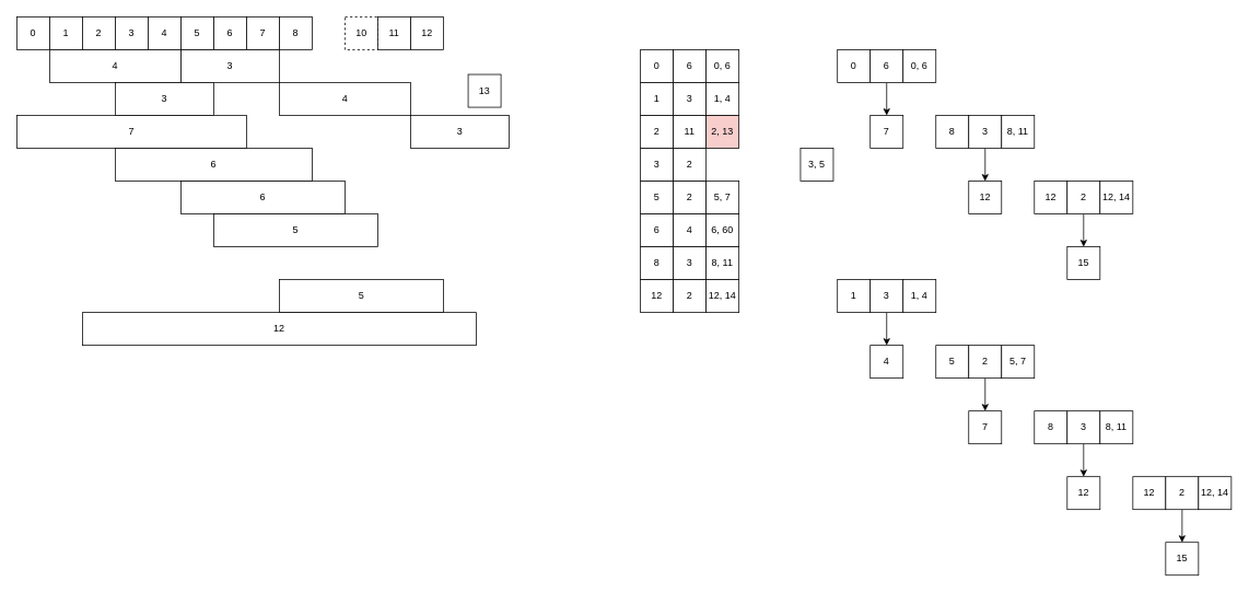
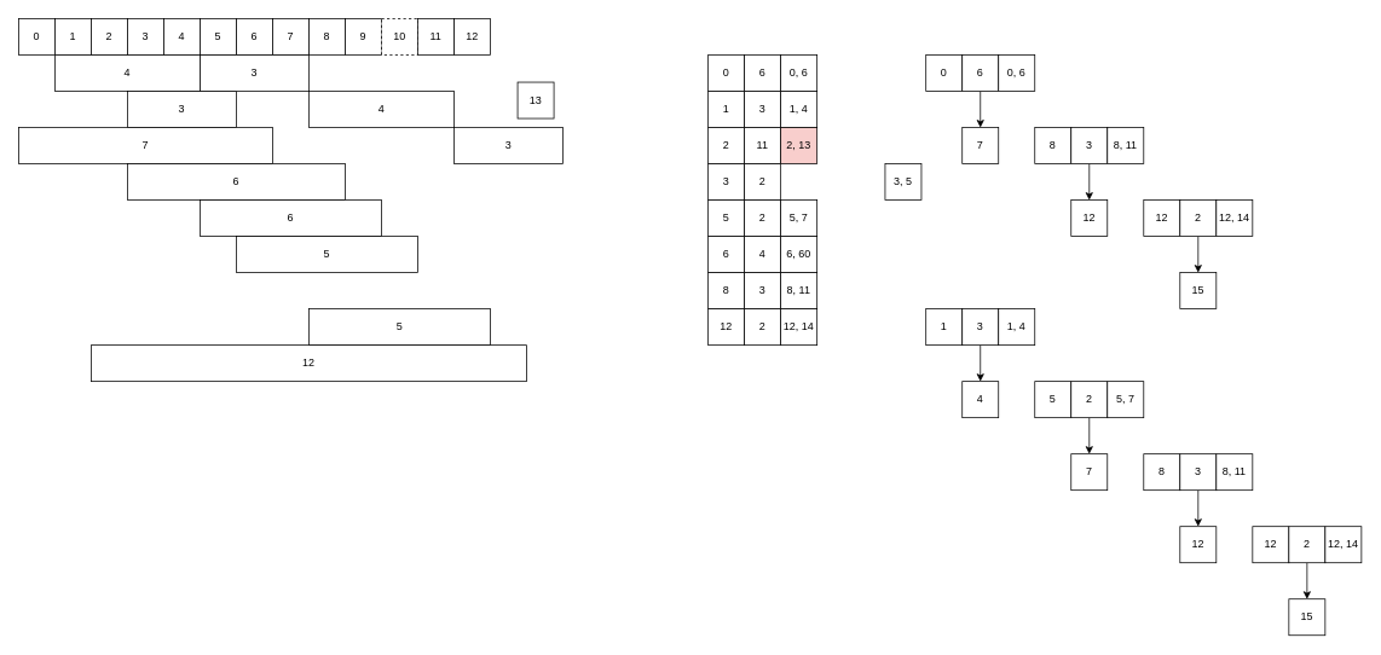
+ <mxCell id="12" value="9" style="rounded=0;whiteSpace=wrap;html=1;" vertex="1" parent="1"><mxGeometry x="380" y="20" width="40" height="40" as="geometry" /></mxCell>
